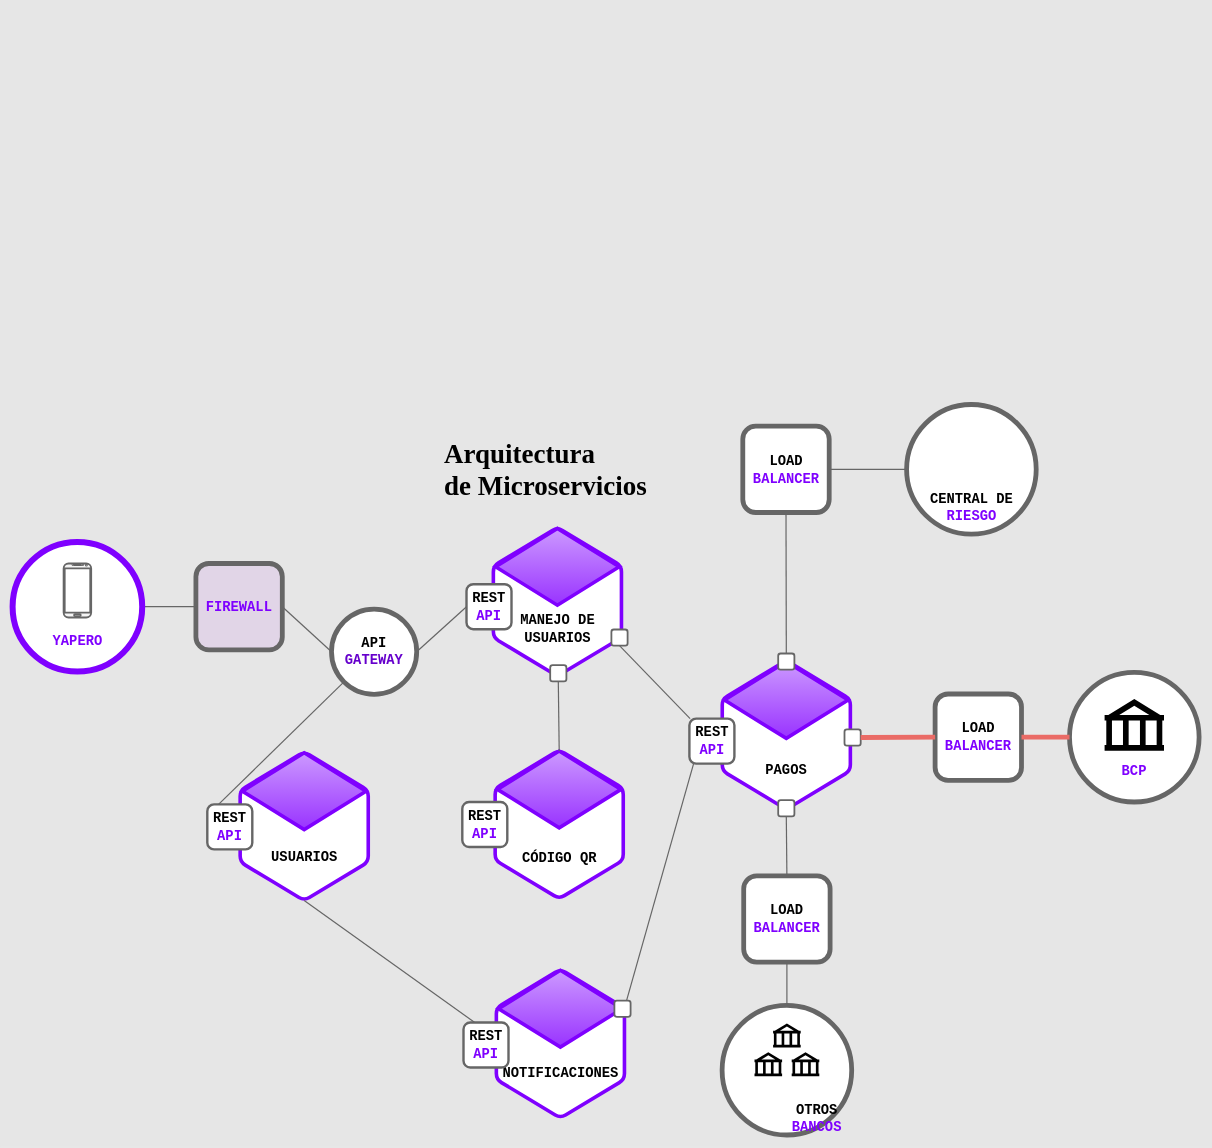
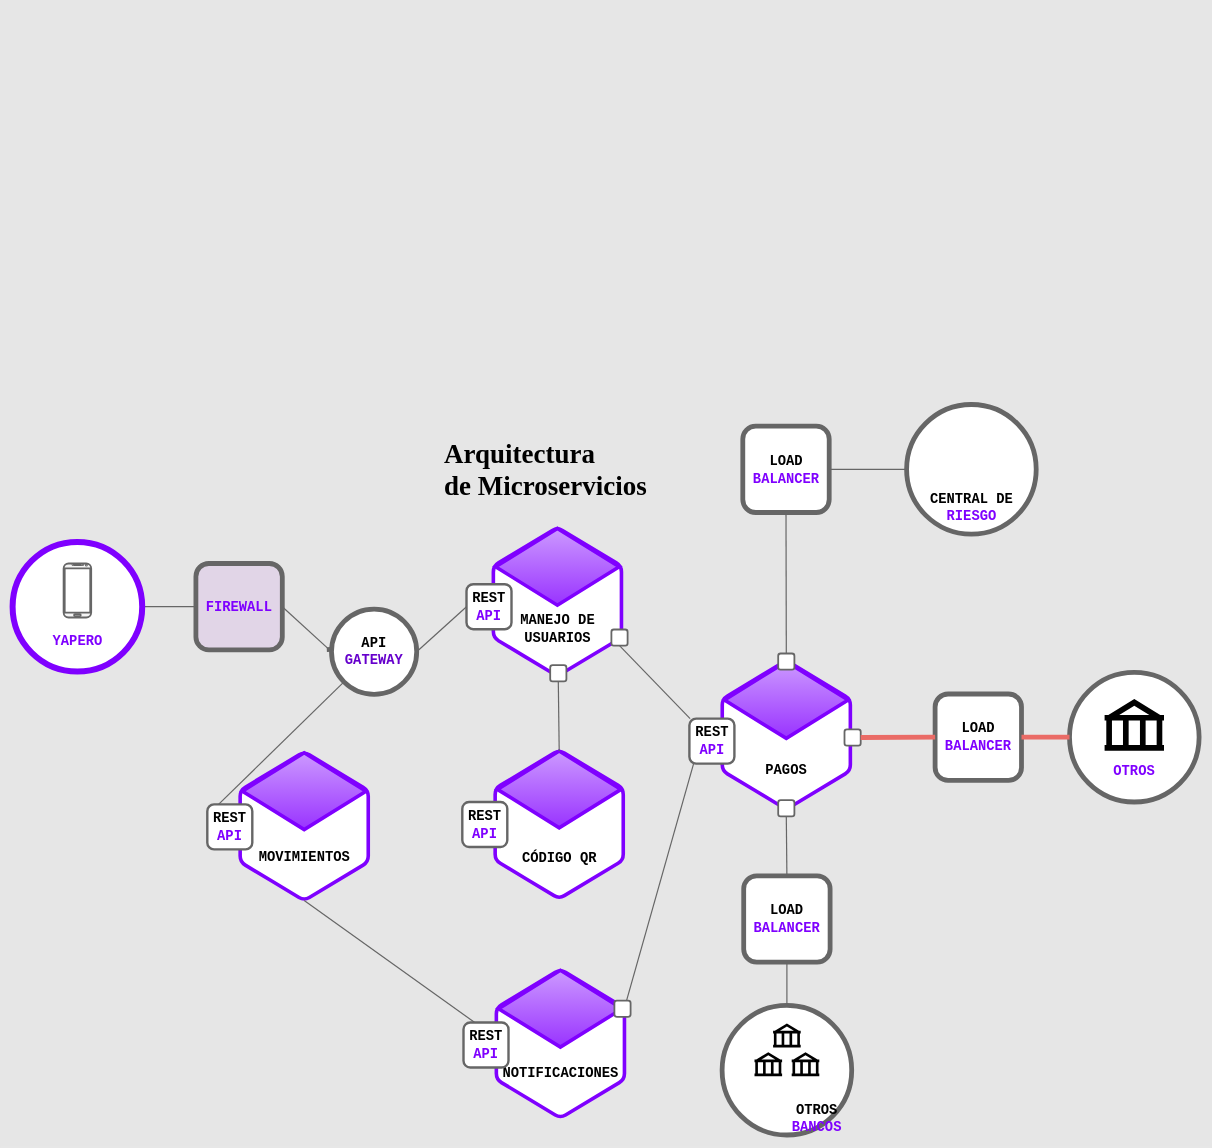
- <mxCell id="11" value="" style="endArrow=none;html=1;fontColor=#666666;strokeWidth=2;strokeColor=#666666;entryX=0;entryY=0.5;entryDx=0;entryDy=0;exitX=1;exitY=0.5;exitDx=0;exitDy=0;" parent="1" source="5" target="4" edge="1"><mxGeometry width="50" height="50" relative="1" as="geometry"><mxPoint x="585.471" y="1165.324" as="sourcePoint" /><mxPoint x="674.882" y="1165.324" as="targetPoint" /></mxGeometry></mxCell>
+ <mxCell id="11" value="" style="endArrow=diamond;html=1;fontColor=#666666;strokeWidth=2;strokeColor=#666666;entryX=0;entryY=0.5;entryDx=0;entryDy=0;exitX=1;exitY=0.5;exitDx=0;exitDy=0;" parent="1" source="5" target="4" edge="1"><mxGeometry width="50" height="50" relative="1" as="geometry"><mxPoint x="585.471" y="1165.324" as="sourcePoint" /><mxPoint x="674.882" y="1165.324" as="targetPoint" /></mxGeometry></mxCell>
- <mxCell id="63" value="&lt;font color=&quot;#7F00FF&quot;&gt;&lt;br&gt;&lt;font size=&quot;1&quot; face=&quot;Courier New&quot;&gt;&lt;b&gt;&lt;font style=&quot;font-size: 23px&quot;&gt;BCP&lt;/font&gt;&lt;/b&gt;&lt;/font&gt;&lt;/font&gt;" style="text;html=1;strokeColor=none;fillColor=none;align=center;verticalAlign=middle;whiteSpace=wrap;rounded=0;" vertex="1" parent="1"><mxGeometry x="1834" y="1256" width="112" height="43" as="geometry" /></mxCell>
+ <mxCell id="63" value="&lt;font color=&quot;#7F00FF&quot;&gt;&lt;br&gt;&lt;font size=&quot;1&quot; face=&quot;Courier New&quot;&gt;&lt;b&gt;&lt;font style=&quot;font-size: 23px&quot;&gt;OTROS&lt;/font&gt;&lt;/b&gt;&lt;/font&gt;&lt;/font&gt;" style="text;html=1;strokeColor=none;fillColor=none;align=center;verticalAlign=middle;whiteSpace=wrap;rounded=0;" vertex="1" parent="1"><mxGeometry x="1834" y="1256" width="112" height="43" as="geometry" /></mxCell>
- <mxCell id="40" value="&lt;font style=&quot;font-size: 23px&quot;&gt;&lt;b style=&quot;font-size: 23px&quot;&gt;&lt;font style=&quot;font-size: 23px&quot; face=&quot;Courier New&quot;&gt;USUARIOS&lt;/font&gt;&lt;/b&gt;&lt;/font&gt;" style="text;html=1;strokeColor=none;fillColor=none;align=center;verticalAlign=middle;whiteSpace=wrap;rounded=0;spacing=0;fontSize=23;" parent="37" vertex="1"><mxGeometry x="90.5" y="182" width="142" height="60" as="geometry" /></mxCell>
+ <mxCell id="40" value="&lt;font style=&quot;font-size: 23px&quot;&gt;&lt;b style=&quot;font-size: 23px&quot;&gt;&lt;font style=&quot;font-size: 23px&quot; face=&quot;Courier New&quot;&gt;MOVIMIENTOS&lt;/font&gt;&lt;/b&gt;&lt;/font&gt;" style="text;html=1;strokeColor=none;fillColor=none;align=center;verticalAlign=middle;whiteSpace=wrap;rounded=0;spacing=0;fontSize=23;" parent="37" vertex="1"><mxGeometry x="90.5" y="182" width="142" height="60" as="geometry" /></mxCell>
